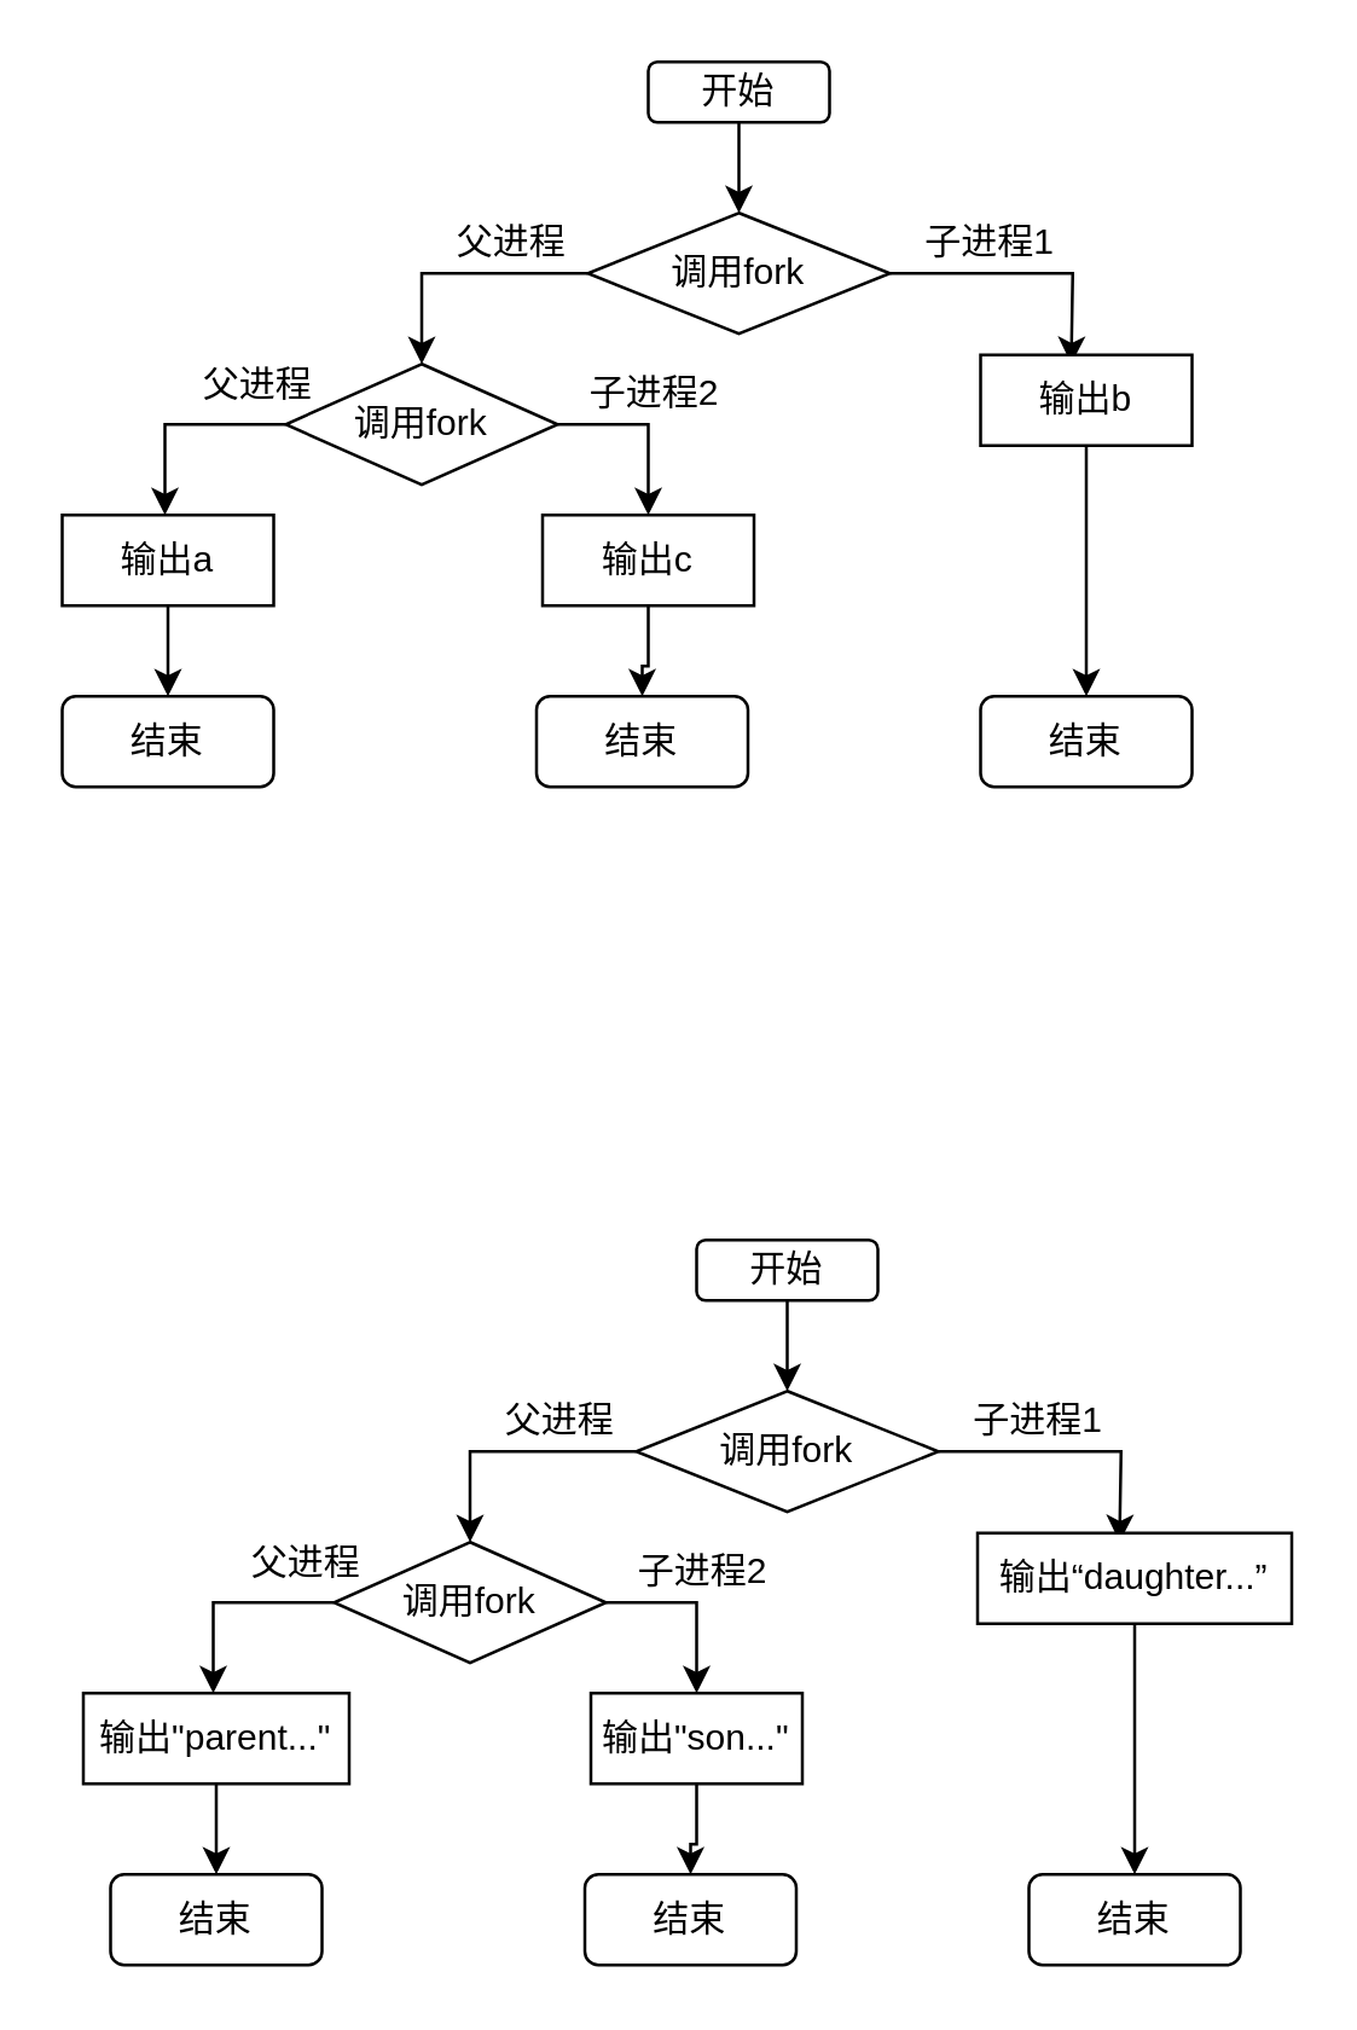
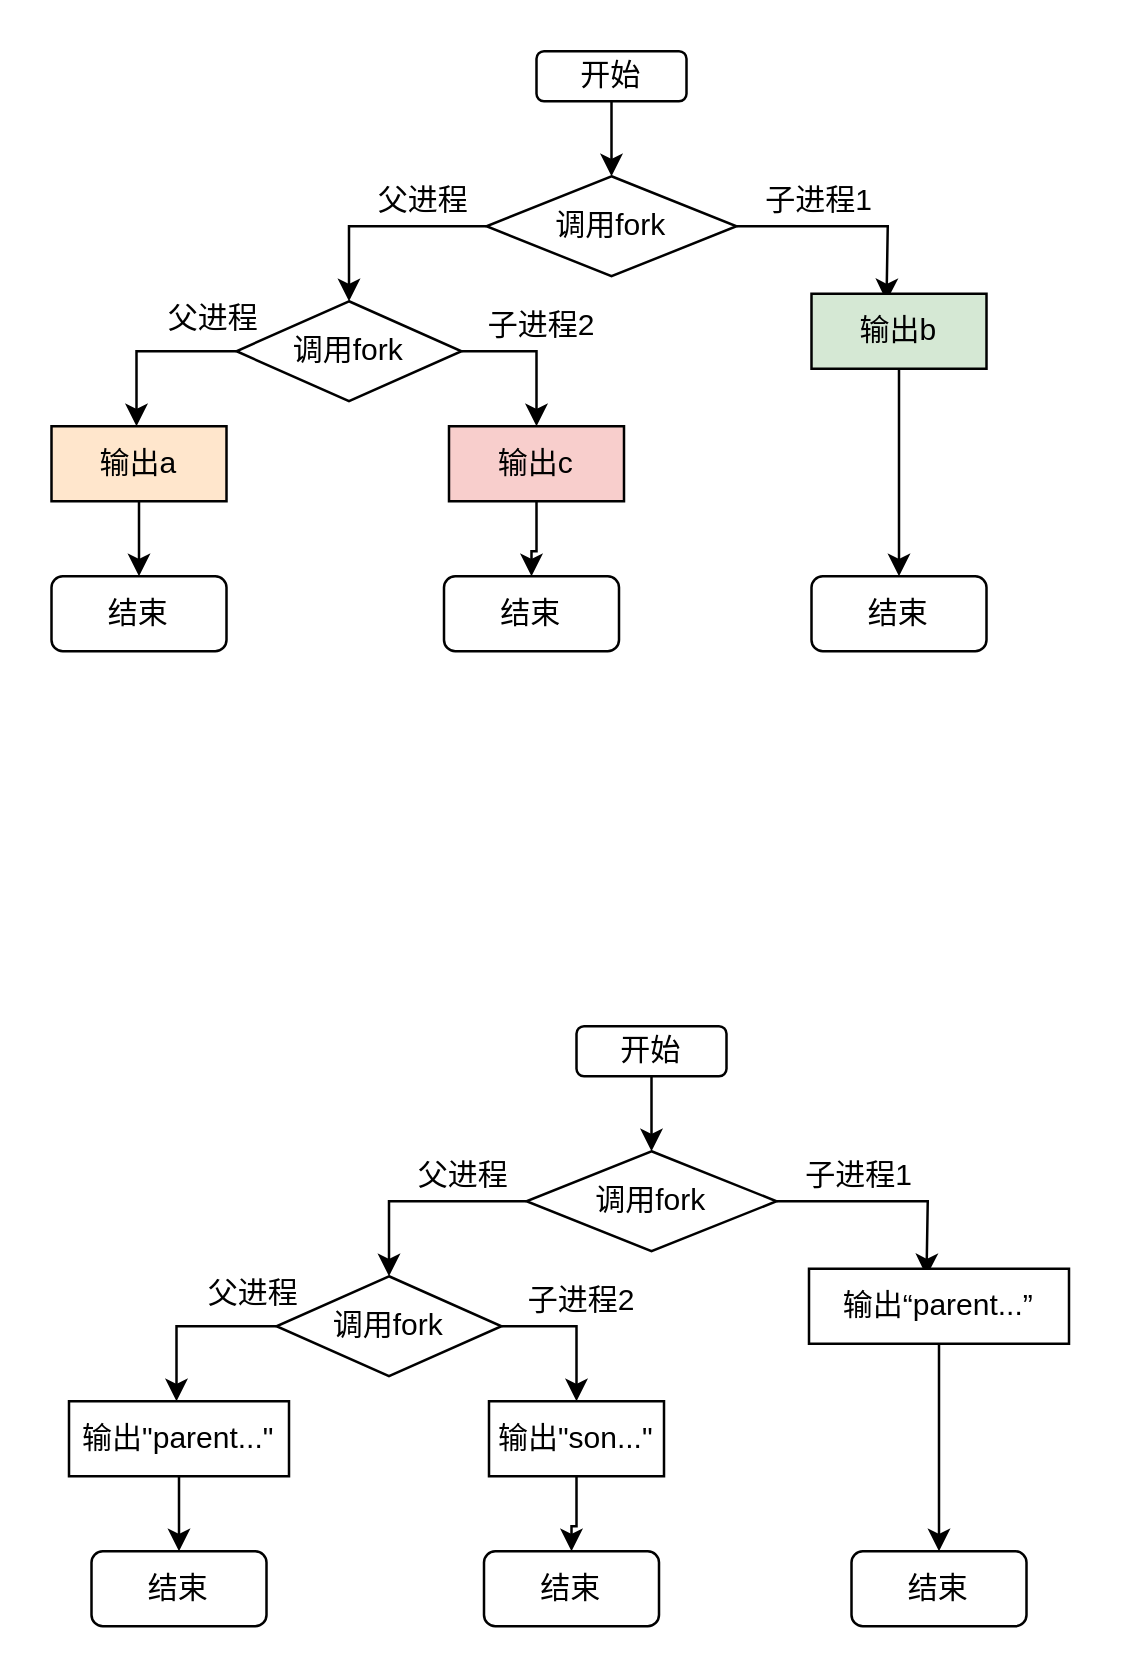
- <mxCell id="19" value="输出b" style="rounded=0;whiteSpace=wrap;html=1;" parent="1" vertex="1"><mxGeometry x="324" y="117" width="70" height="30" as="geometry" /></mxCell>
+ <mxCell id="19" value="输出b" style="rounded=0;whiteSpace=wrap;html=1;fillColor=#d5e8d4;" parent="1" vertex="1"><mxGeometry x="324" y="117" width="70" height="30" as="geometry" /></mxCell>
- <mxCell id="15" value="输出a" style="rounded=0;whiteSpace=wrap;html=1;" parent="1" vertex="1"><mxGeometry x="20" y="170" width="70" height="30" as="geometry" /></mxCell>
+ <mxCell id="15" value="输出a" style="rounded=0;whiteSpace=wrap;html=1;fillColor=#ffe6cc;" parent="1" vertex="1"><mxGeometry x="20" y="170" width="70" height="30" as="geometry" /></mxCell>
- <mxCell id="17" value="输出c" style="rounded=0;whiteSpace=wrap;html=1;" parent="1" vertex="1"><mxGeometry x="179" y="170" width="70" height="30" as="geometry" /></mxCell>
+ <mxCell id="17" value="输出c" style="rounded=0;whiteSpace=wrap;html=1;fillColor=#f8cecc;" parent="1" vertex="1"><mxGeometry x="179" y="170" width="70" height="30" as="geometry" /></mxCell>
- <mxCell id="40" value="输出“daughter...”" style="rounded=0;whiteSpace=wrap;html=1;" parent="1" vertex="1"><mxGeometry x="323" y="507" width="104" height="30" as="geometry" /></mxCell>
+ <mxCell id="40" value="输出“parent...”" style="rounded=0;whiteSpace=wrap;html=1;" parent="1" vertex="1"><mxGeometry x="323" y="507" width="104" height="30" as="geometry" /></mxCell>
